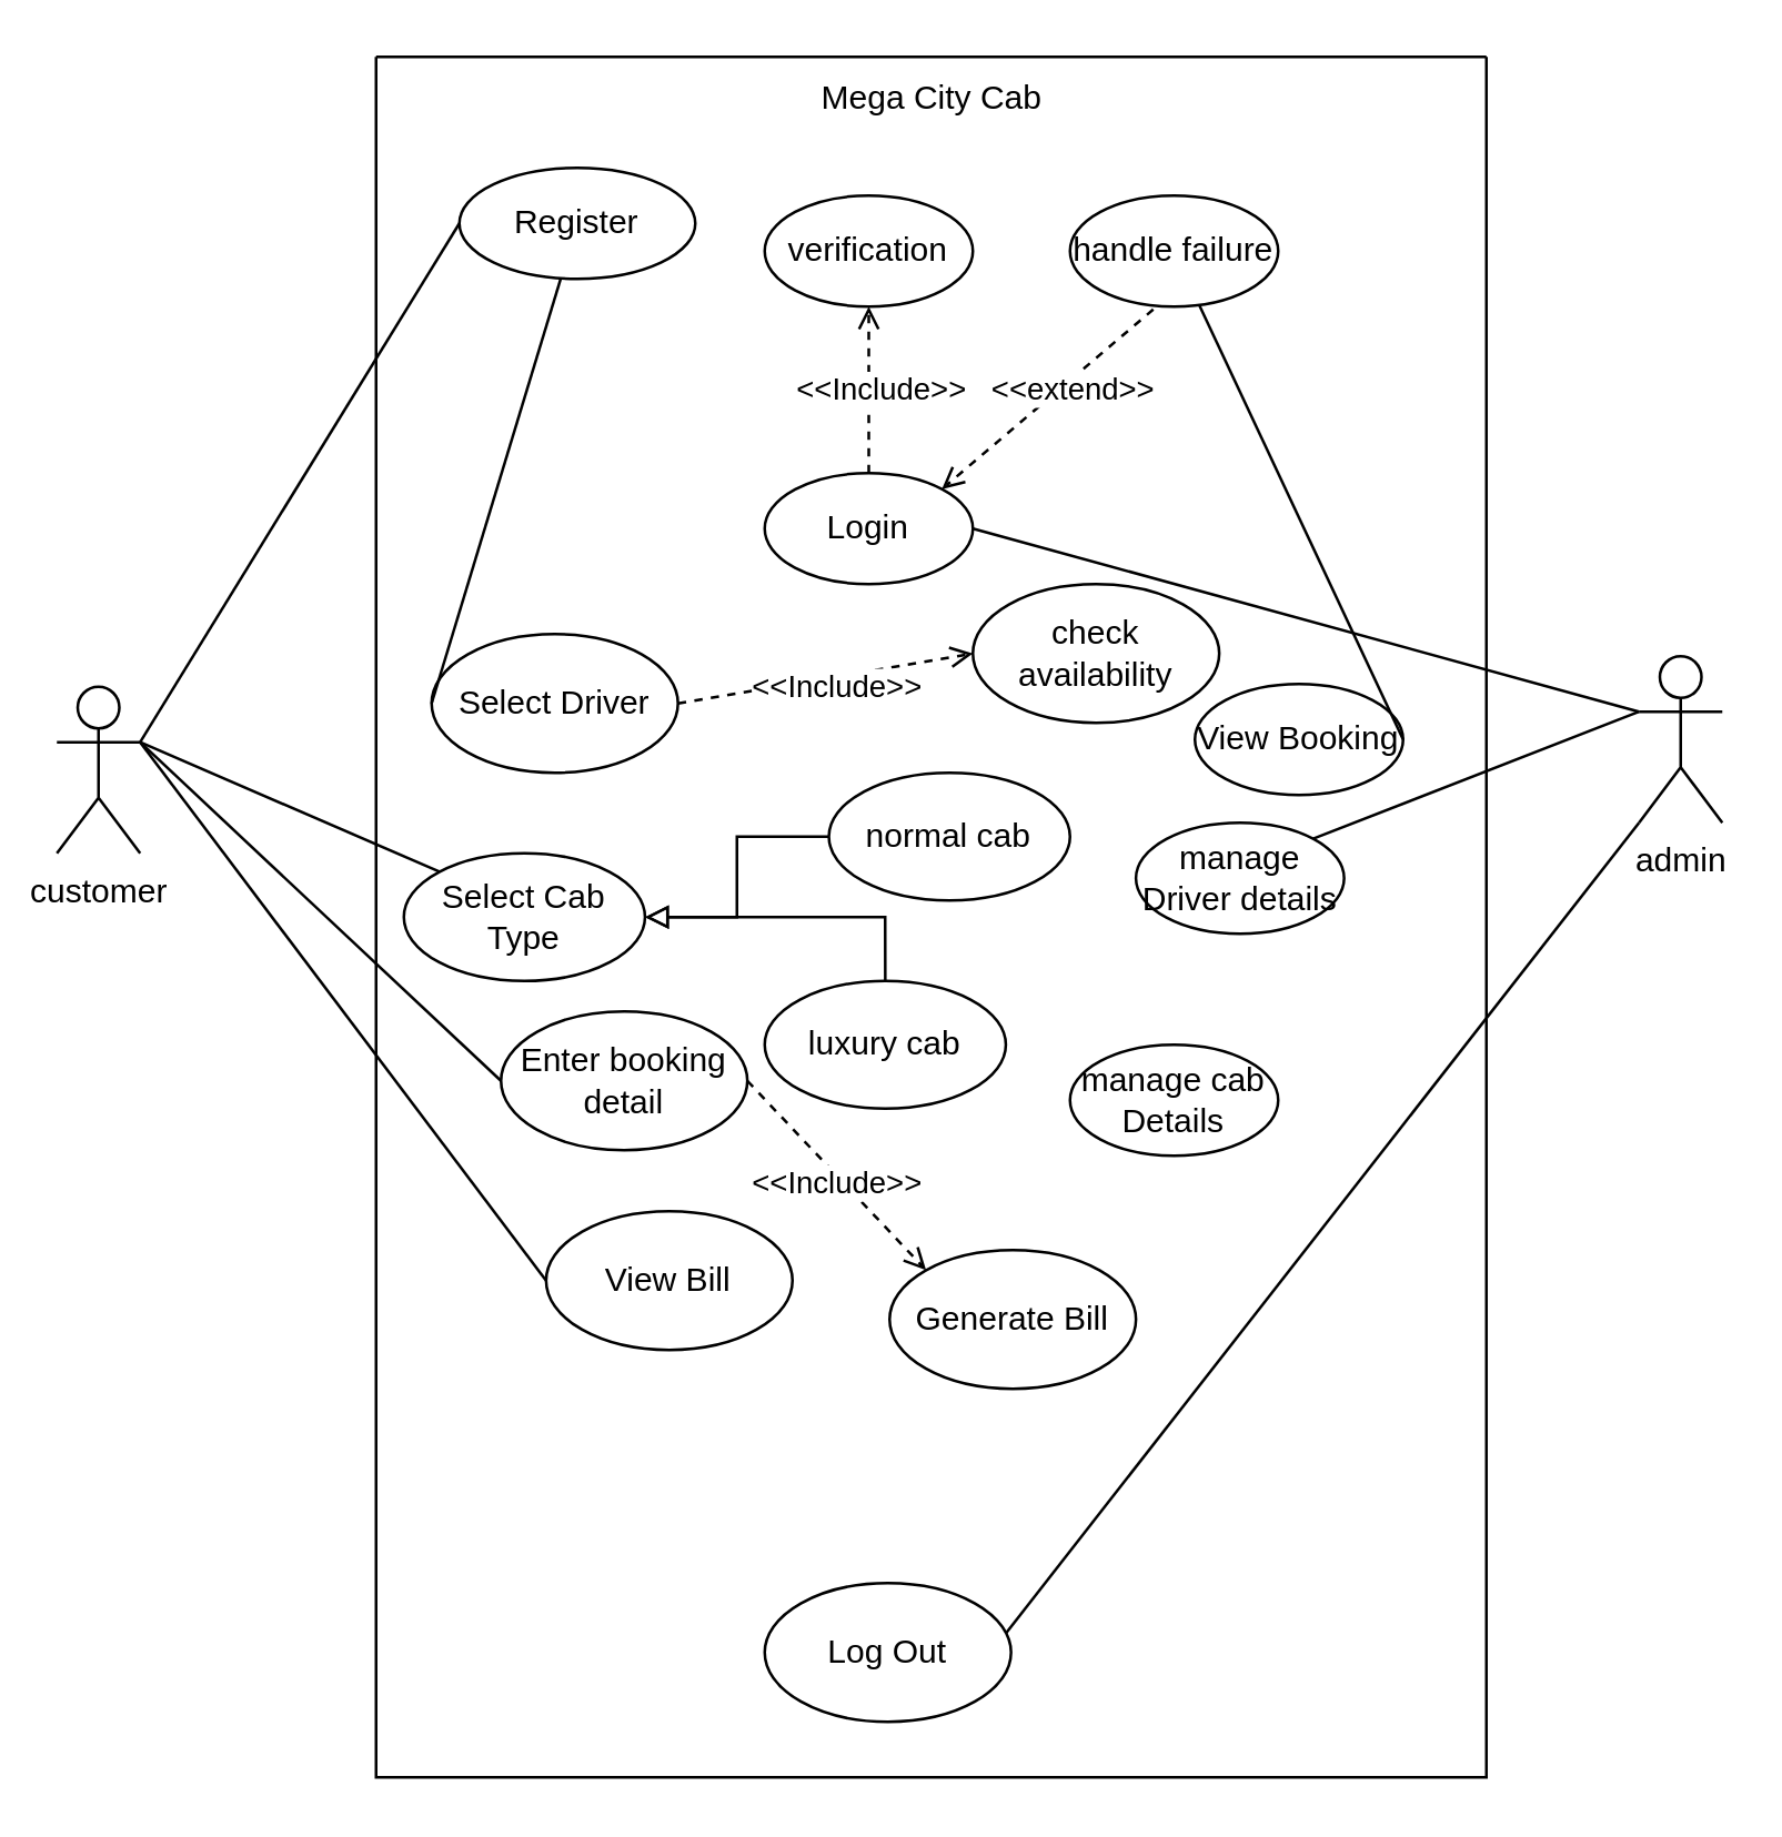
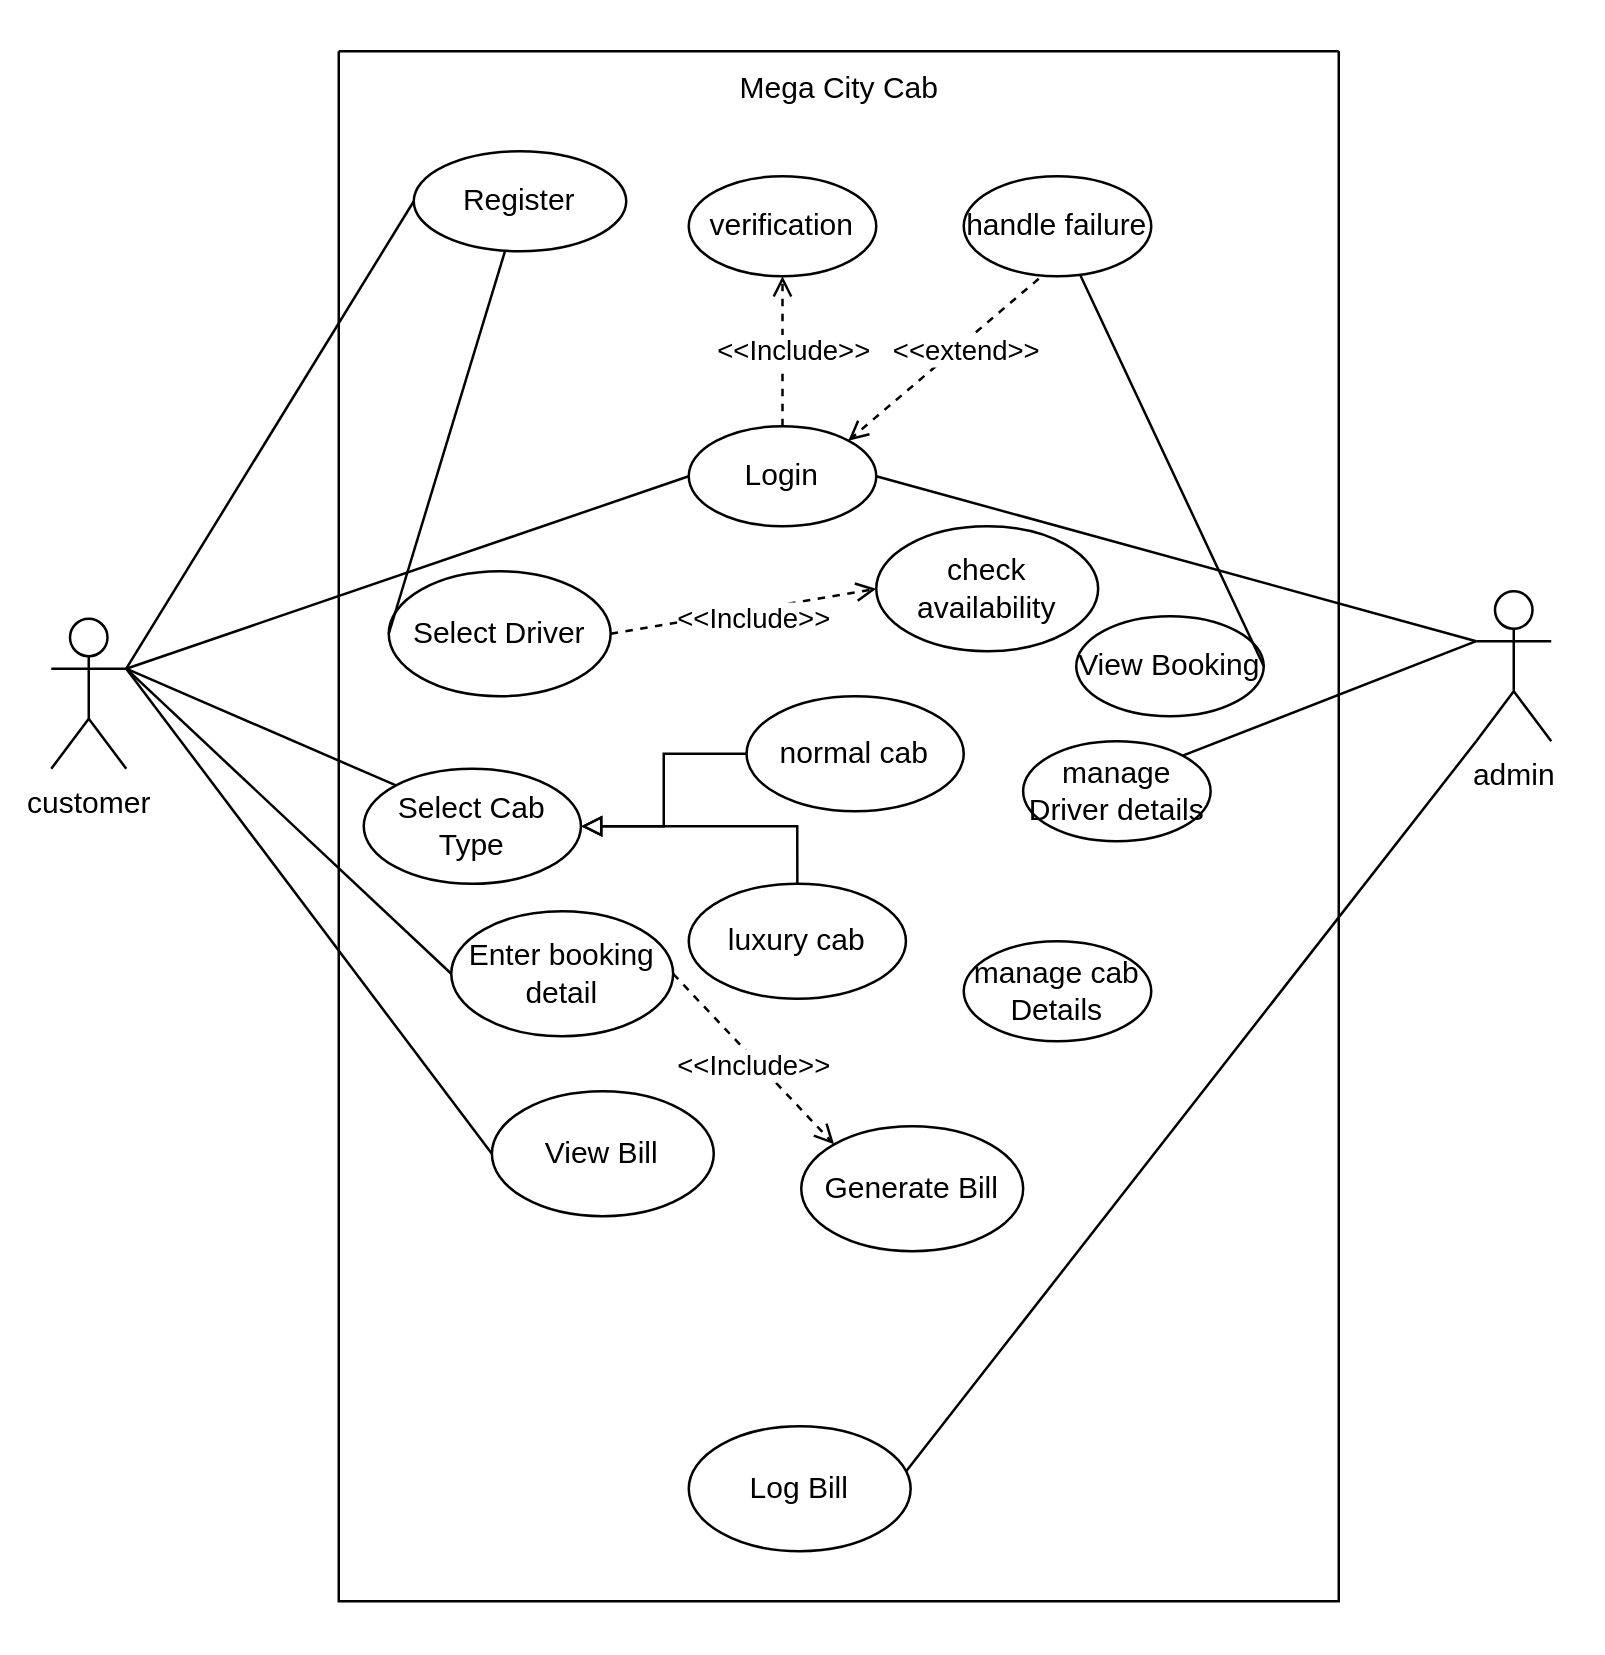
+ <mxCell id="33" value="" style="endArrow=none;html=1;rounded=0;entryX=0;entryY=0.5;entryDx=0;entryDy=0;exitX=1;exitY=0.333;exitDx=0;exitDy=0;exitPerimeter=0;" edge="1" parent="1" source="30" target="5"><mxGeometry width="50" height="50" relative="1" as="geometry"><mxPoint x="60" y="266" as="sourcePoint" /><mxPoint x="175" y="90" as="targetPoint" /></mxGeometry></mxCell>
- <mxCell id="26" value="Log Out" style="ellipse;whiteSpace=wrap;html=1;" vertex="1" parent="2"><mxGeometry x="140" y="550" width="88.75" height="50" as="geometry" /></mxCell>
+ <mxCell id="26" value="Log Bill" style="ellipse;whiteSpace=wrap;html=1;" vertex="1" parent="2"><mxGeometry x="140" y="550" width="88.75" height="50" as="geometry" /></mxCell>
